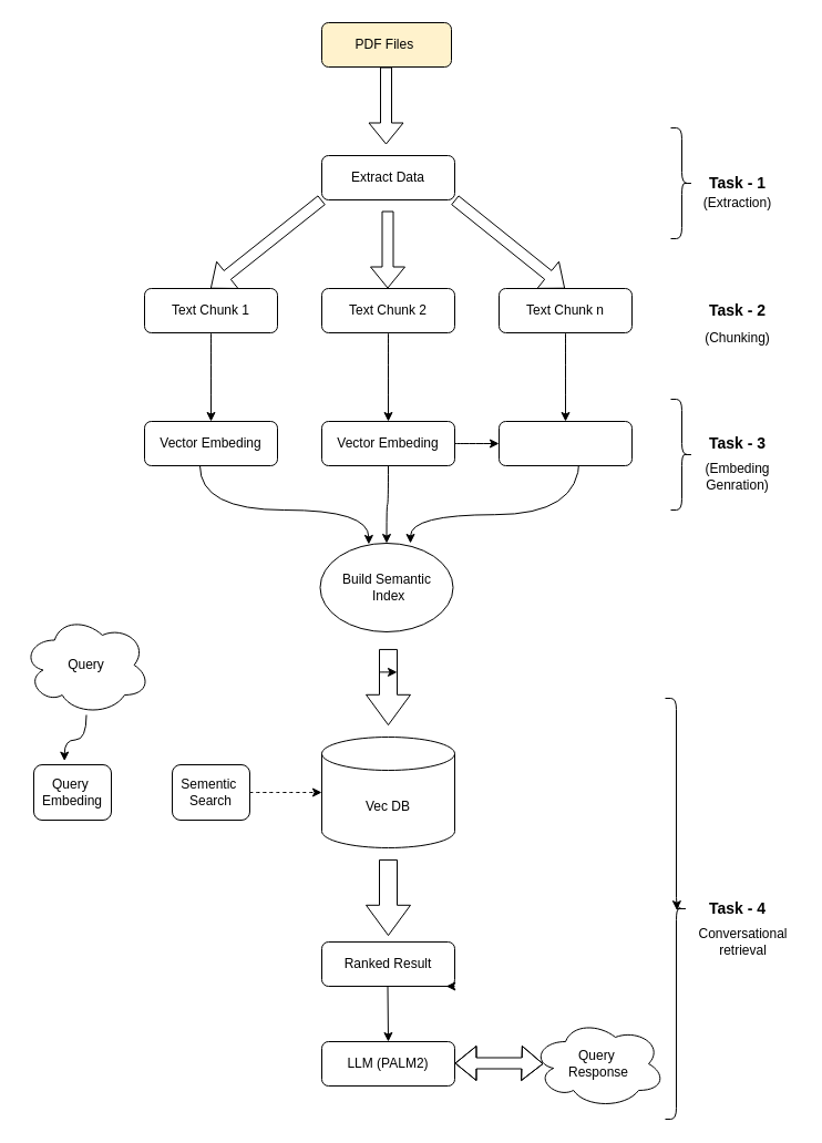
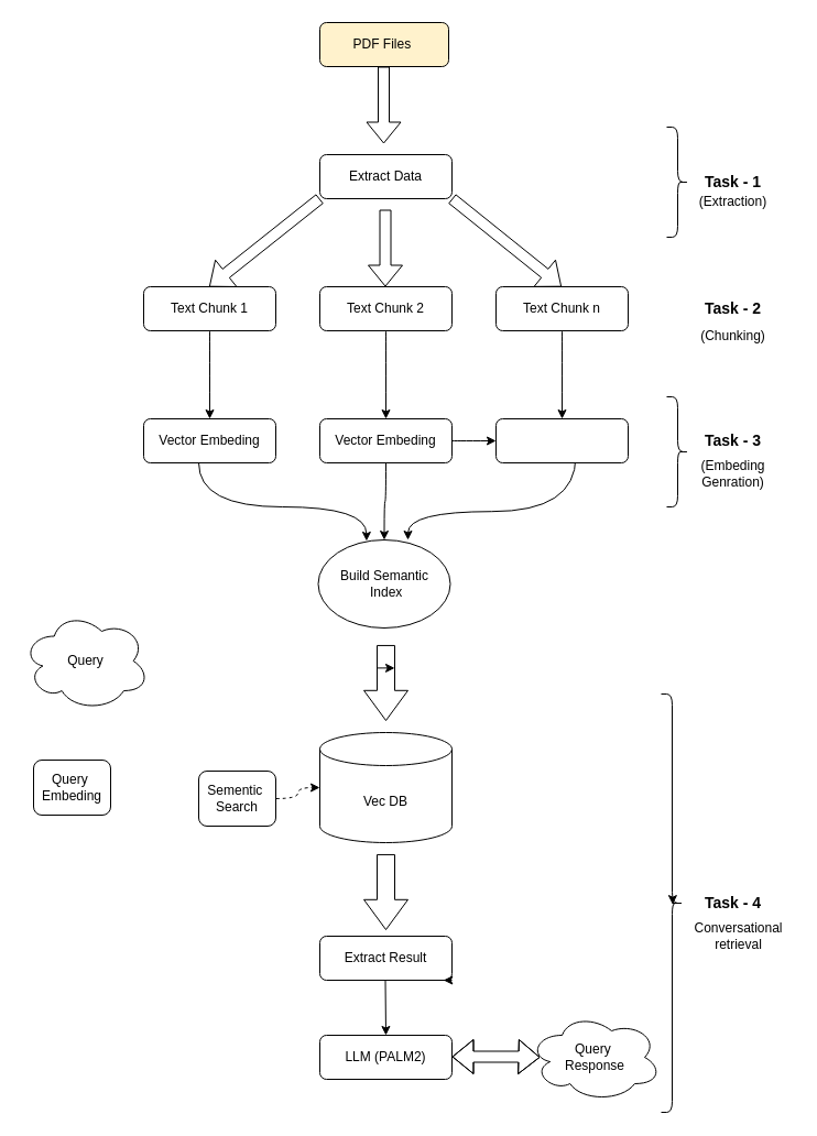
- <mxCell id="25" value="" style="edgeStyle=orthogonalEdgeStyle;curved=1;rounded=0;orthogonalLoop=1;jettySize=auto;html=1;entryX=0.396;entryY=-0.068;entryDx=0;entryDy=0;entryPerimeter=0;" edge="1" parent="1" source="26" target="27"><mxGeometry relative="1" as="geometry" /></mxCell>
- <mxCell id="28" value="Sementic&amp;nbsp;&lt;br&gt;Search" style="rounded=1;whiteSpace=wrap;html=1;" vertex="1" parent="1"><mxGeometry x="155" y="690" width="70" height="50" as="geometry" /></mxCell>
+ <mxCell id="28" value="Sementic&amp;nbsp;&lt;br&gt;Search" style="rounded=1;whiteSpace=wrap;html=1;" vertex="1" parent="1"><mxGeometry x="180" y="700" width="70" height="50" as="geometry" /></mxCell>
- <mxCell id="31" value="Ranked Result" style="rounded=1;whiteSpace=wrap;html=1;" vertex="1" parent="1"><mxGeometry x="290" y="850" width="120" height="40" as="geometry" /></mxCell>
+ <mxCell id="31" value="Extract Result" style="rounded=1;whiteSpace=wrap;html=1;" vertex="1" parent="1"><mxGeometry x="290" y="850" width="120" height="40" as="geometry" /></mxCell>
